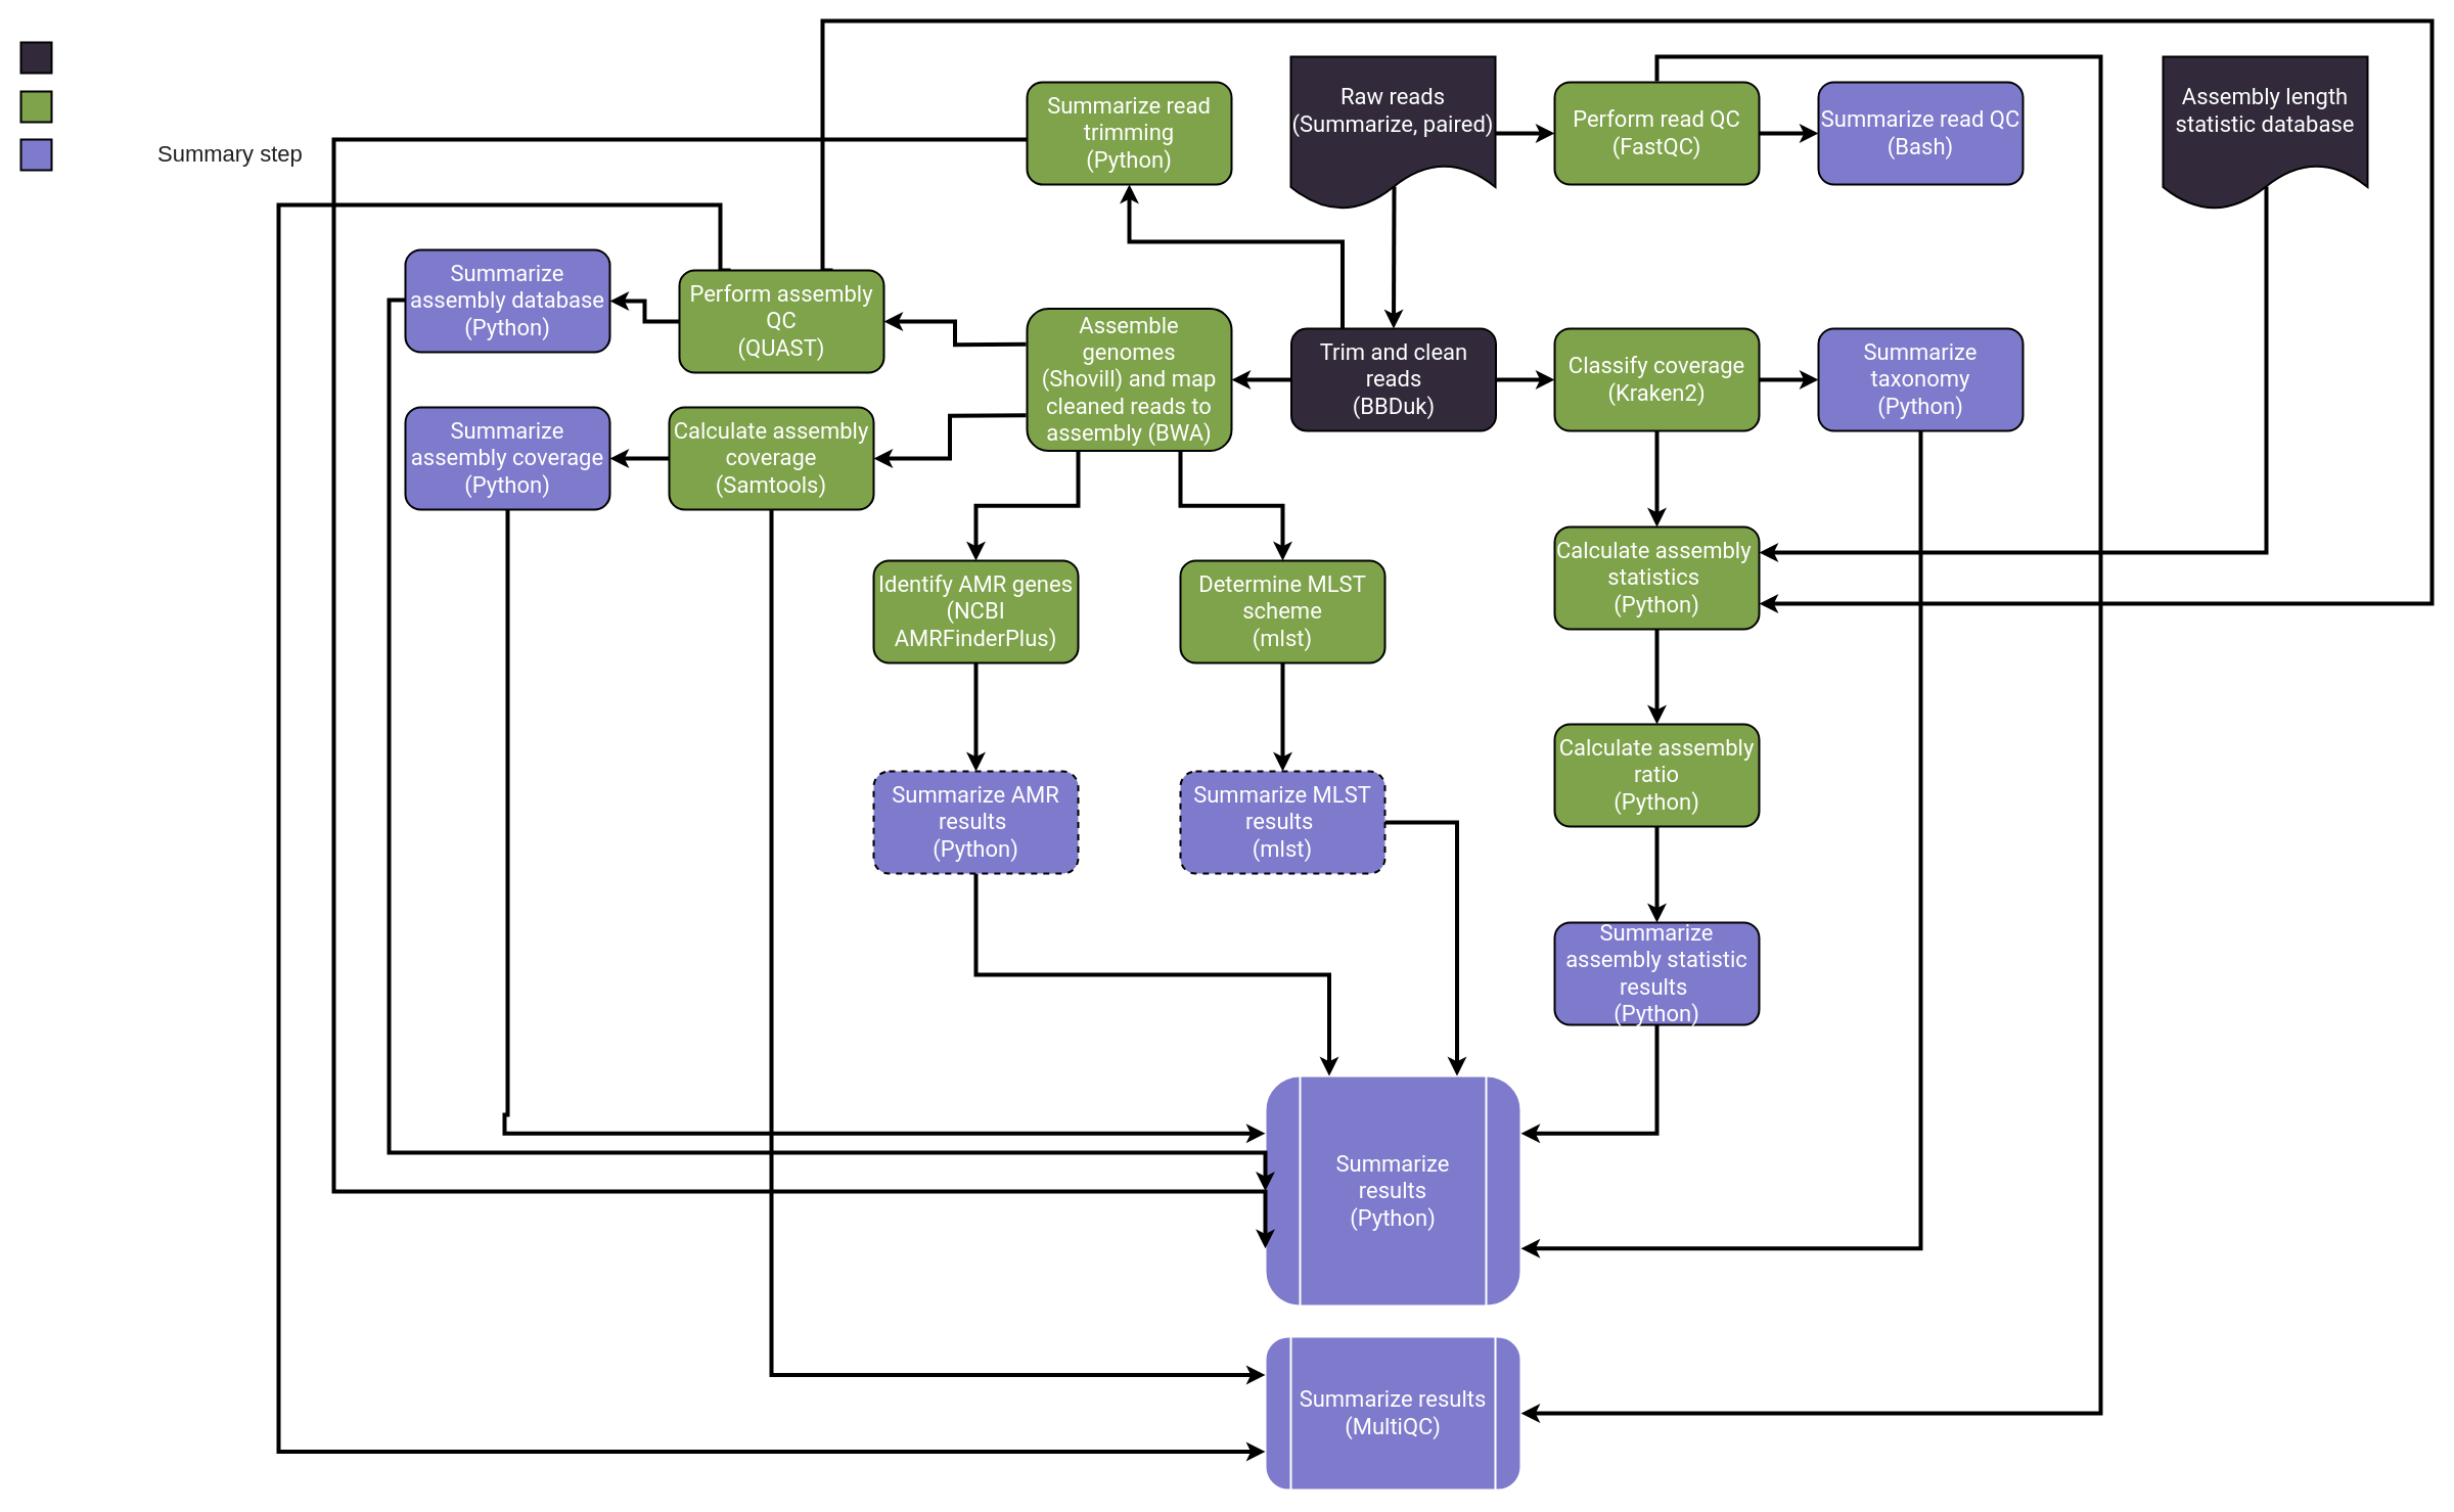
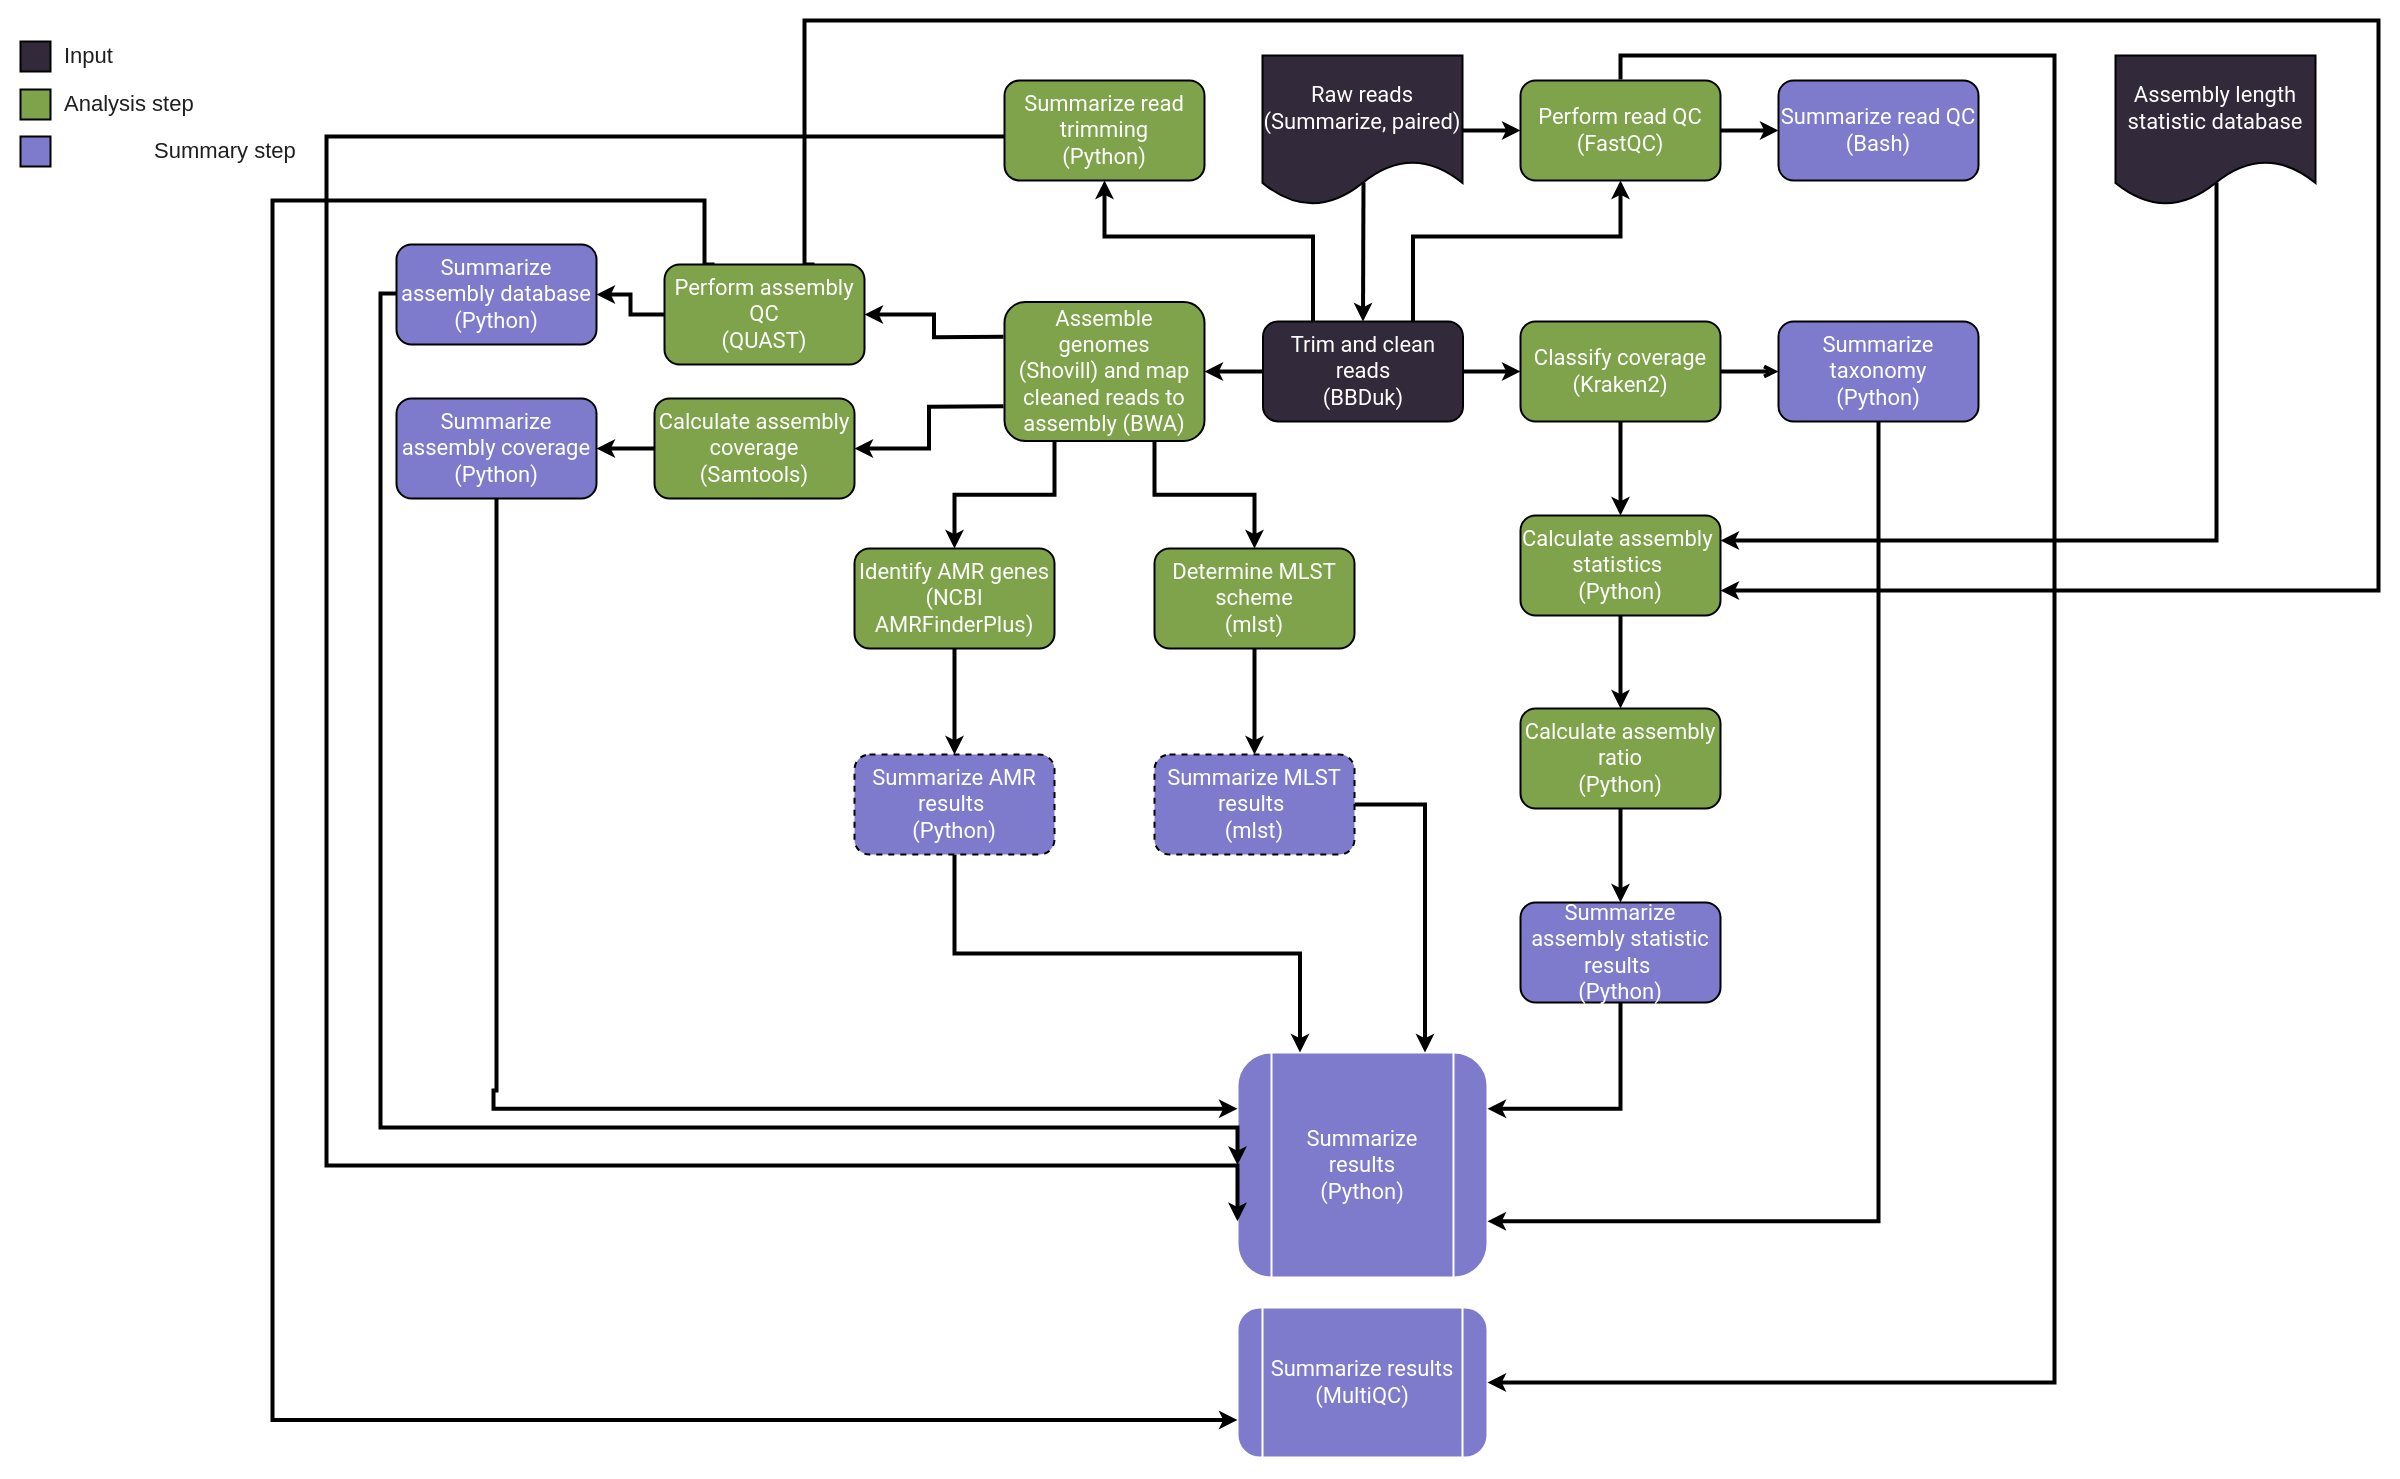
+ <mxCell id="52" value="&lt;div style=&quot;font-size: 22px;&quot;&gt;Input&lt;/div&gt;" style="text;html=1;align=left;verticalAlign=middle;resizable=0;points=[];autosize=1;strokeColor=none;fillColor=none;fontColor=#1F1F1F;fontSize=22;fontStyle=0" parent="1" vertex="1"><mxGeometry x="62" y="38" width="90" height="36" as="geometry" /></mxCell>
+ <mxCell id="49" value="&lt;div style=&quot;font-size: 22px;&quot;&gt;Analysis step&lt;br&gt;&lt;/div&gt;" style="text;html=1;align=left;verticalAlign=middle;resizable=0;points=[];autosize=1;strokeColor=none;fillColor=none;fontColor=#1F1F1F;fontSize=22;fontStyle=0" parent="1" vertex="1"><mxGeometry x="62" y="86" width="162" height="36" as="geometry" /></mxCell>
+ <mxCell id="8" style="edgeStyle=orthogonalEdgeStyle;rounded=0;orthogonalLoop=1;jettySize=auto;html=1;exitX=0.75;exitY=0;exitDx=0;exitDy=0;entryX=0.5;entryY=1;entryDx=0;entryDy=0;strokeWidth=4;" parent="1" source="13" target="37" edge="1"><mxGeometry relative="1" as="geometry"><Array as="points"><mxPoint x="1413" y="236" /><mxPoint x="1620" y="236" /></Array></mxGeometry></mxCell>
- <mxCell id="19" style="edgeStyle=orthogonalEdgeStyle;rounded=0;orthogonalLoop=1;jettySize=auto;html=1;exitX=1;exitY=0.5;exitDx=0;exitDy=0;entryX=0;entryY=0.5;entryDx=0;entryDy=0;strokeWidth=4;" edge="1" parent="1" source="21" target="45"><mxGeometry relative="1" as="geometry" /></mxCell>
+ <mxCell id="19" style="edgeStyle=orthogonalEdgeStyle;rounded=0;orthogonalLoop=1;jettySize=auto;html=1;exitX=1;exitY=0.5;exitDx=0;exitDy=0;entryX=0;entryY=0.5;entryDx=0;entryDy=0;strokeWidth=4;endArrow=open;" edge="1" parent="1" source="21" target="45"><mxGeometry relative="1" as="geometry" /></mxCell>
- <mxCell id="31" style="edgeStyle=orthogonalEdgeStyle;rounded=0;orthogonalLoop=1;jettySize=auto;html=1;exitX=0.5;exitY=1;exitDx=0;exitDy=0;entryX=0;entryY=0.25;entryDx=0;entryDy=0;strokeWidth=4;" edge="1" parent="1" source="32" target="4"><mxGeometry relative="1" as="geometry" /></mxCell>
